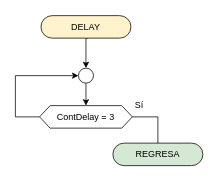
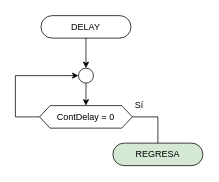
- <mxCell id="4" value="DELAY" style="rounded=1;whiteSpace=wrap;html=1;fontSize=12;glass=0;strokeWidth=1;shadow=0;arcSize=50;fillColor=#fff2cc;" vertex="1" parent="1"><mxGeometry x="54.11" y="20" width="120" height="30" as="geometry" /></mxCell>
+ <mxCell id="4" value="DELAY" style="rounded=1;whiteSpace=wrap;html=1;fontSize=12;glass=0;strokeWidth=1;shadow=0;arcSize=50;" vertex="1" parent="1"><mxGeometry x="54.11" y="20" width="120" height="30" as="geometry" /></mxCell>
- <mxCell id="8" value="ContDelay = 3" style="shape=hexagon;perimeter=hexagonPerimeter2;whiteSpace=wrap;html=1;size=0.114;" vertex="1" parent="1"><mxGeometry x="52.23" y="140" width="123.76" height="30" as="geometry" /></mxCell>
+ <mxCell id="8" value="ContDelay = 0" style="shape=hexagon;perimeter=hexagonPerimeter2;whiteSpace=wrap;html=1;size=0.114;" vertex="1" parent="1"><mxGeometry x="52.23" y="140" width="123.76" height="30" as="geometry" /></mxCell>
